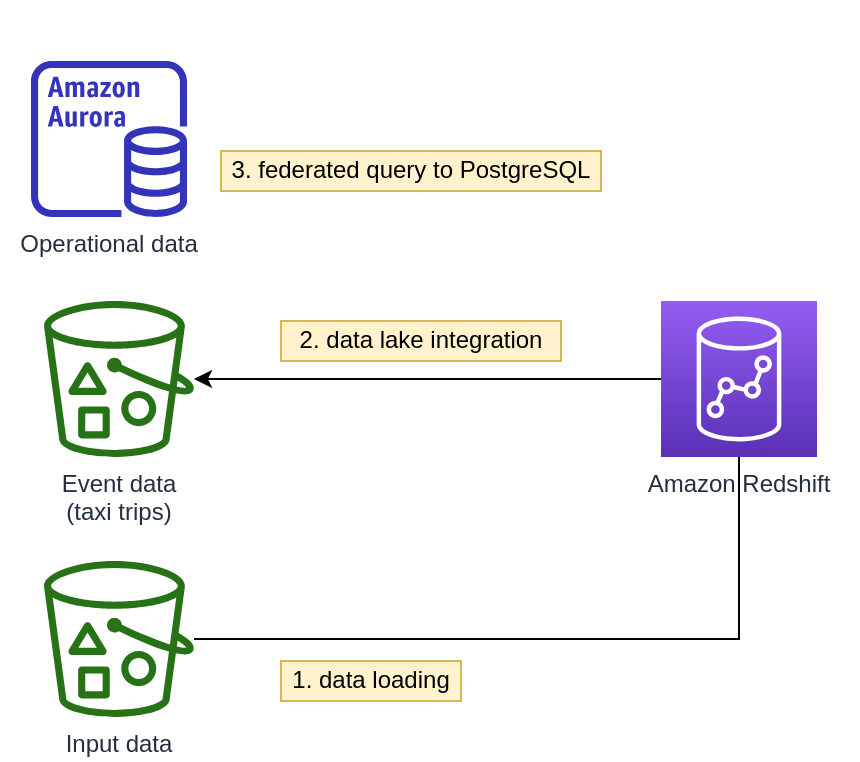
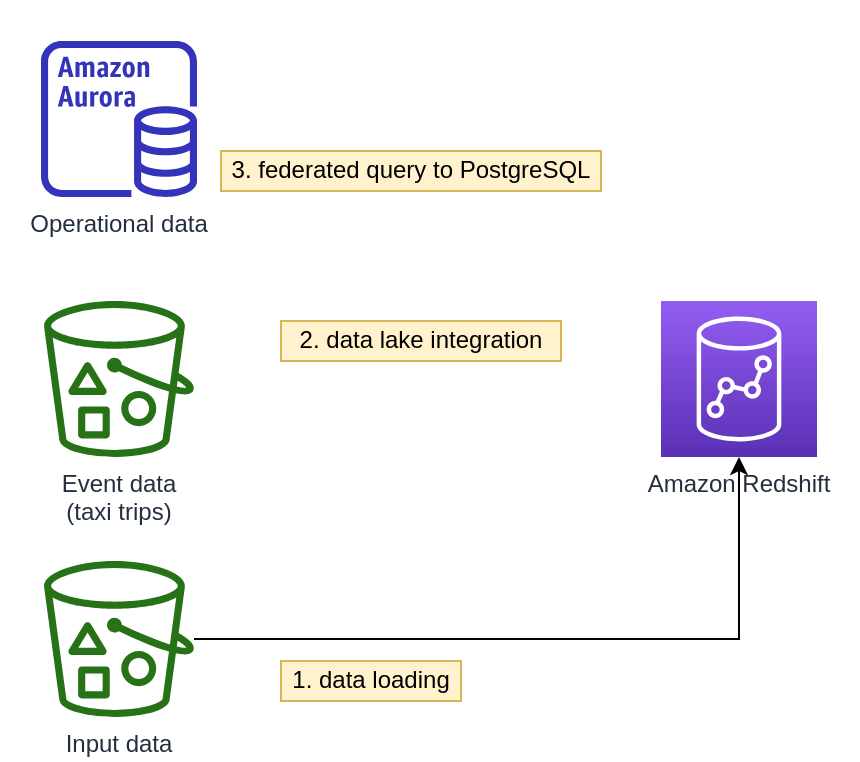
- <mxCell id="5" value="Operational data" style="outlineConnect=0;fontColor=#232F3E;gradientColor=none;fillColor=#3334B9;strokeColor=none;dashed=0;verticalLabelPosition=bottom;verticalAlign=top;align=center;html=1;fontSize=12;fontStyle=0;aspect=fixed;pointerEvents=1;shape=mxgraph.aws4.aurora_instance;" vertex="1" parent="1"><mxGeometry x="15" y="30" width="78" height="78" as="geometry" /></mxCell>
+ <mxCell id="5" value="Operational data" style="outlineConnect=0;fontColor=#232F3E;gradientColor=none;fillColor=#3334B9;strokeColor=none;dashed=0;verticalLabelPosition=bottom;verticalAlign=top;align=center;html=1;fontSize=12;fontStyle=0;aspect=fixed;pointerEvents=1;shape=mxgraph.aws4.aurora_instance;" vertex="1" parent="1"><mxGeometry x="20" y="20" width="78" height="78" as="geometry" /></mxCell>
- <mxCell id="2" value="" style="edgeStyle=orthogonalEdgeStyle;rounded=0;orthogonalLoop=1;jettySize=auto;html=1;" edge="1" parent="1" source="3" target="4"><mxGeometry relative="1" as="geometry"><mxPoint x="140" y="189" as="targetPoint" /></mxGeometry></mxCell>
- <mxCell id="6" value="" style="edgeStyle=orthogonalEdgeStyle;rounded=0;orthogonalLoop=1;jettySize=auto;html=1;endArrow=none;" edge="1" parent="1" source="7" target="3"><mxGeometry relative="1" as="geometry"><mxPoint x="176.5" y="319" as="targetPoint" /></mxGeometry></mxCell>
+ <mxCell id="6" value="" style="edgeStyle=orthogonalEdgeStyle;rounded=0;orthogonalLoop=1;jettySize=auto;html=1;" edge="1" parent="1" source="7" target="3"><mxGeometry relative="1" as="geometry"><mxPoint x="176.5" y="319" as="targetPoint" /></mxGeometry></mxCell>
